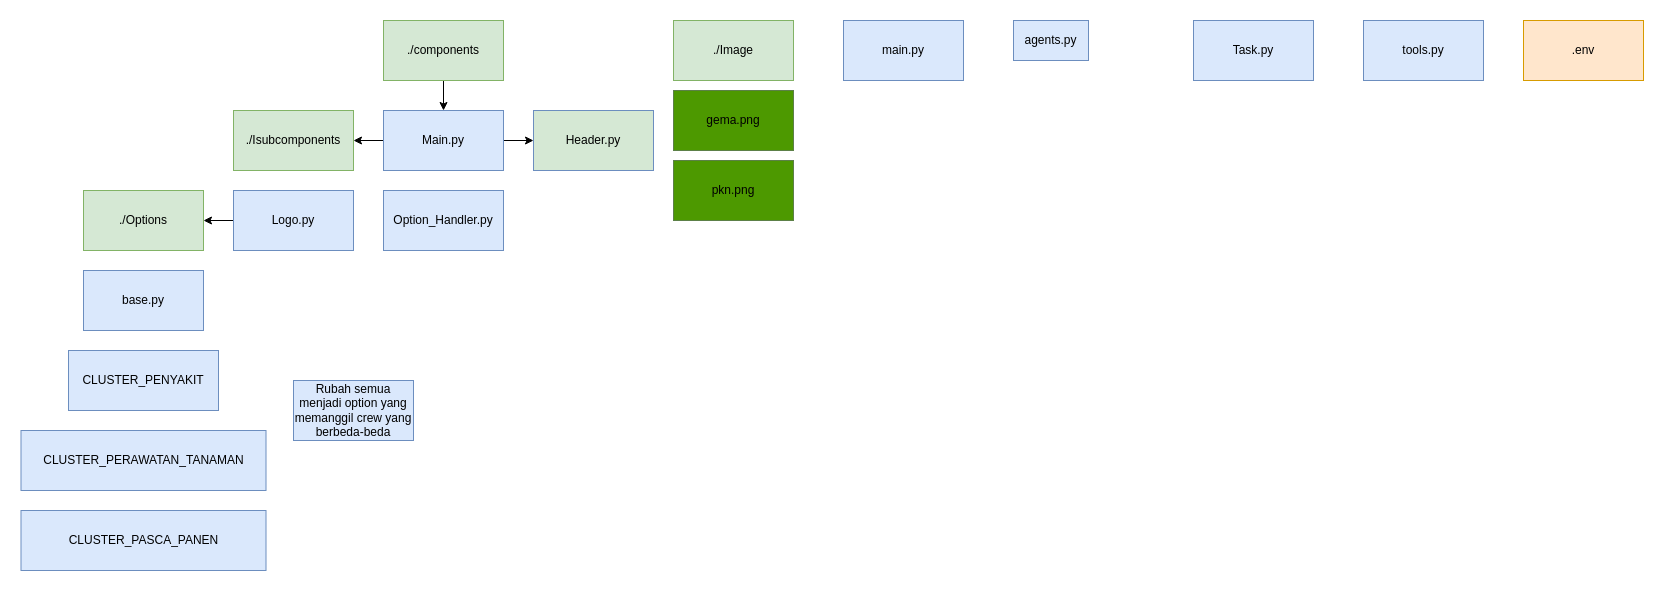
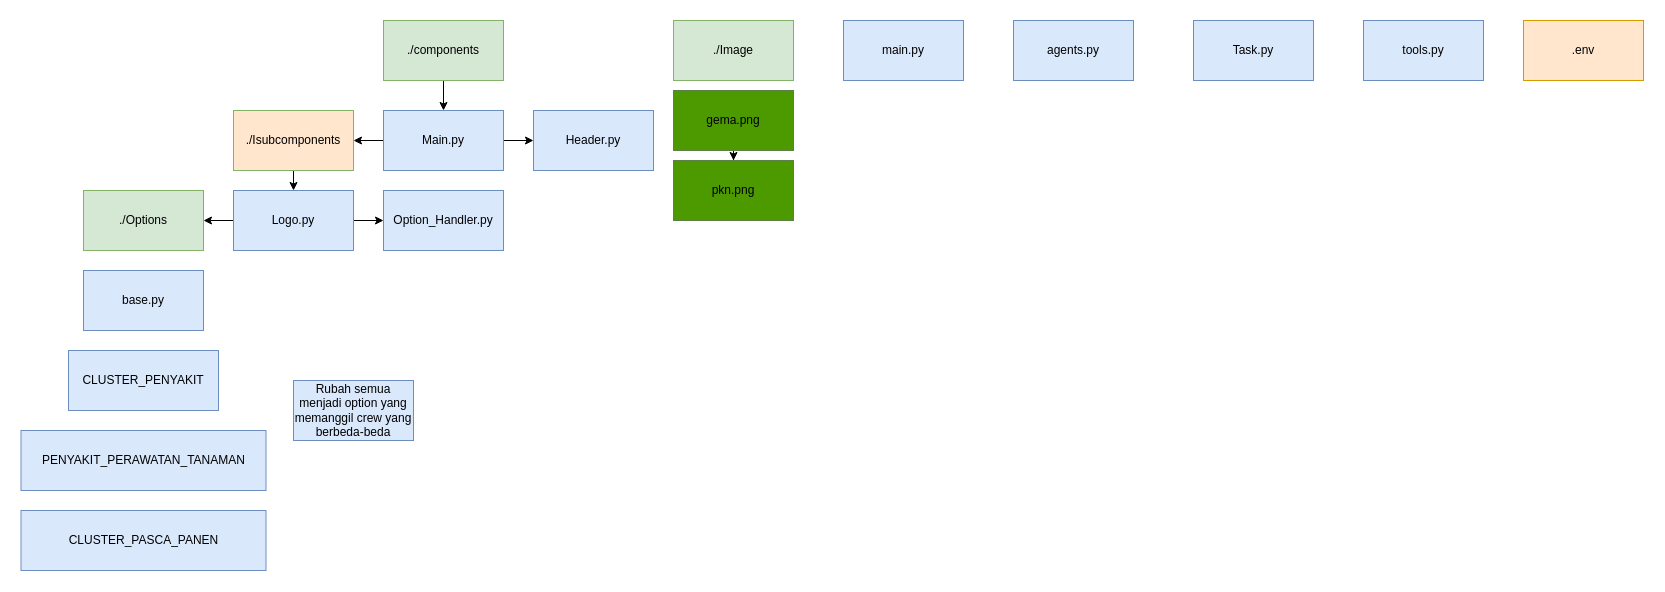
- <mxCell id="2" value="agents.py" style="rounded=0;whiteSpace=wrap;html=1;fillColor=#dae8fc;strokeColor=#6c8ebf;" parent="1" vertex="1"><mxGeometry x="1013" y="20" width="75" height="40" as="geometry" /></mxCell>
+ <mxCell id="2" value="agents.py" style="rounded=0;whiteSpace=wrap;html=1;fillColor=#dae8fc;strokeColor=#6c8ebf;" parent="1" vertex="1"><mxGeometry x="1013" y="20" width="120" height="60" as="geometry" /></mxCell>
- <mxCell id="18" value="./Isubcomponents" style="rounded=0;whiteSpace=wrap;html=1;fillColor=#d5e8d4;strokeColor=#82b366;" vertex="1" parent="1"><mxGeometry x="233" y="110" width="120" height="60" as="geometry" /></mxCell>
+ <mxCell id="18" value="./Isubcomponents" style="rounded=0;whiteSpace=wrap;html=1;fillColor=#ffe6cc;strokeColor=#82b366;" vertex="1" parent="1"><mxGeometry x="233" y="110" width="120" height="60" as="geometry" /></mxCell>
- <mxCell id="16" value="Header.py" style="rounded=0;whiteSpace=wrap;html=1;fillColor=#d5e8d4;strokeColor=#6c8ebf;" vertex="1" parent="1"><mxGeometry x="533" y="110" width="120" height="60" as="geometry" /></mxCell>
+ <mxCell id="16" value="Header.py" style="rounded=0;whiteSpace=wrap;html=1;fillColor=#dae8fc;strokeColor=#6c8ebf;" vertex="1" parent="1"><mxGeometry x="533" y="110" width="120" height="60" as="geometry" /></mxCell>
+ <mxCell id="8" style="edgeStyle=orthogonalEdgeStyle;rounded=0;orthogonalLoop=1;jettySize=auto;html=1;exitX=0.5;exitY=1;exitDx=0;exitDy=0;" edge="1" parent="1" source="9" target="10"><mxGeometry relative="1" as="geometry" /></mxCell>
+ <mxCell id="17" style="edgeStyle=orthogonalEdgeStyle;rounded=0;orthogonalLoop=1;jettySize=auto;html=1;exitX=0.5;exitY=1;exitDx=0;exitDy=0;entryX=0.5;entryY=0;entryDx=0;entryDy=0;" edge="1" parent="1" source="18" target="21"><mxGeometry relative="1" as="geometry" /></mxCell>
+ <mxCell id="19" style="edgeStyle=orthogonalEdgeStyle;rounded=0;orthogonalLoop=1;jettySize=auto;html=1;exitX=1;exitY=0.5;exitDx=0;exitDy=0;entryX=0;entryY=0.5;entryDx=0;entryDy=0;" edge="1" parent="1" source="21" target="22"><mxGeometry relative="1" as="geometry" /></mxCell>
- <mxCell id="26" value="CLUSTER_PERAWATAN_TANAMAN" style="rounded=0;whiteSpace=wrap;html=1;fillColor=#dae8fc;strokeColor=#6c8ebf;" vertex="1" parent="1"><mxGeometry x="20.5" y="430" width="245" height="60" as="geometry" /></mxCell>
+ <mxCell id="26" value="PENYAKIT_PERAWATAN_TANAMAN" style="rounded=0;whiteSpace=wrap;html=1;fillColor=#dae8fc;strokeColor=#6c8ebf;" vertex="1" parent="1"><mxGeometry x="20.5" y="430" width="245" height="60" as="geometry" /></mxCell>
